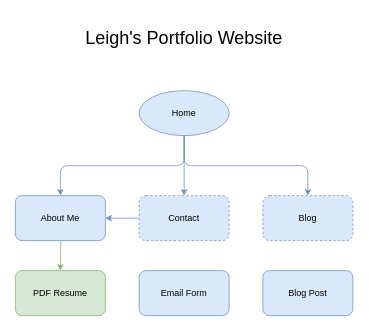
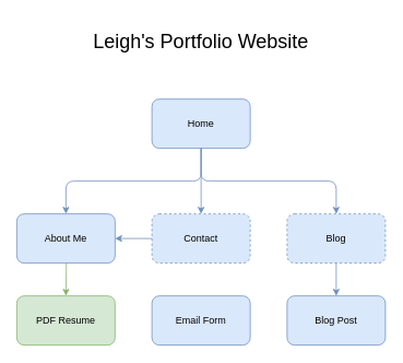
- <mxCell id="2" value="Home" style="ellipse;whiteSpace=wrap;html=1;fillColor=#dae8fc;strokeColor=#6c8ebf;" parent="1" vertex="1"><mxGeometry x="185" y="120" width="120" height="60" as="geometry" /></mxCell>
+ <mxCell id="2" value="Home" style="rounded=1;whiteSpace=wrap;html=1;fillColor=#dae8fc;strokeColor=#6c8ebf;" parent="1" vertex="1"><mxGeometry x="185" y="120" width="120" height="60" as="geometry" /></mxCell>
+ <mxCell id="12" value="" style="endArrow=classic;html=1;exitX=0.5;exitY=1;exitDx=0;exitDy=0;entryX=0.5;entryY=0;entryDx=0;entryDy=0;fillColor=#dae8fc;strokeColor=#6c8ebf;" parent="1" source="8" target="11" edge="1"><mxGeometry width="50" height="50" relative="1" as="geometry"><mxPoint x="305" y="390" as="sourcePoint" /><mxPoint x="355" y="340" as="targetPoint" /></mxGeometry></mxCell>
